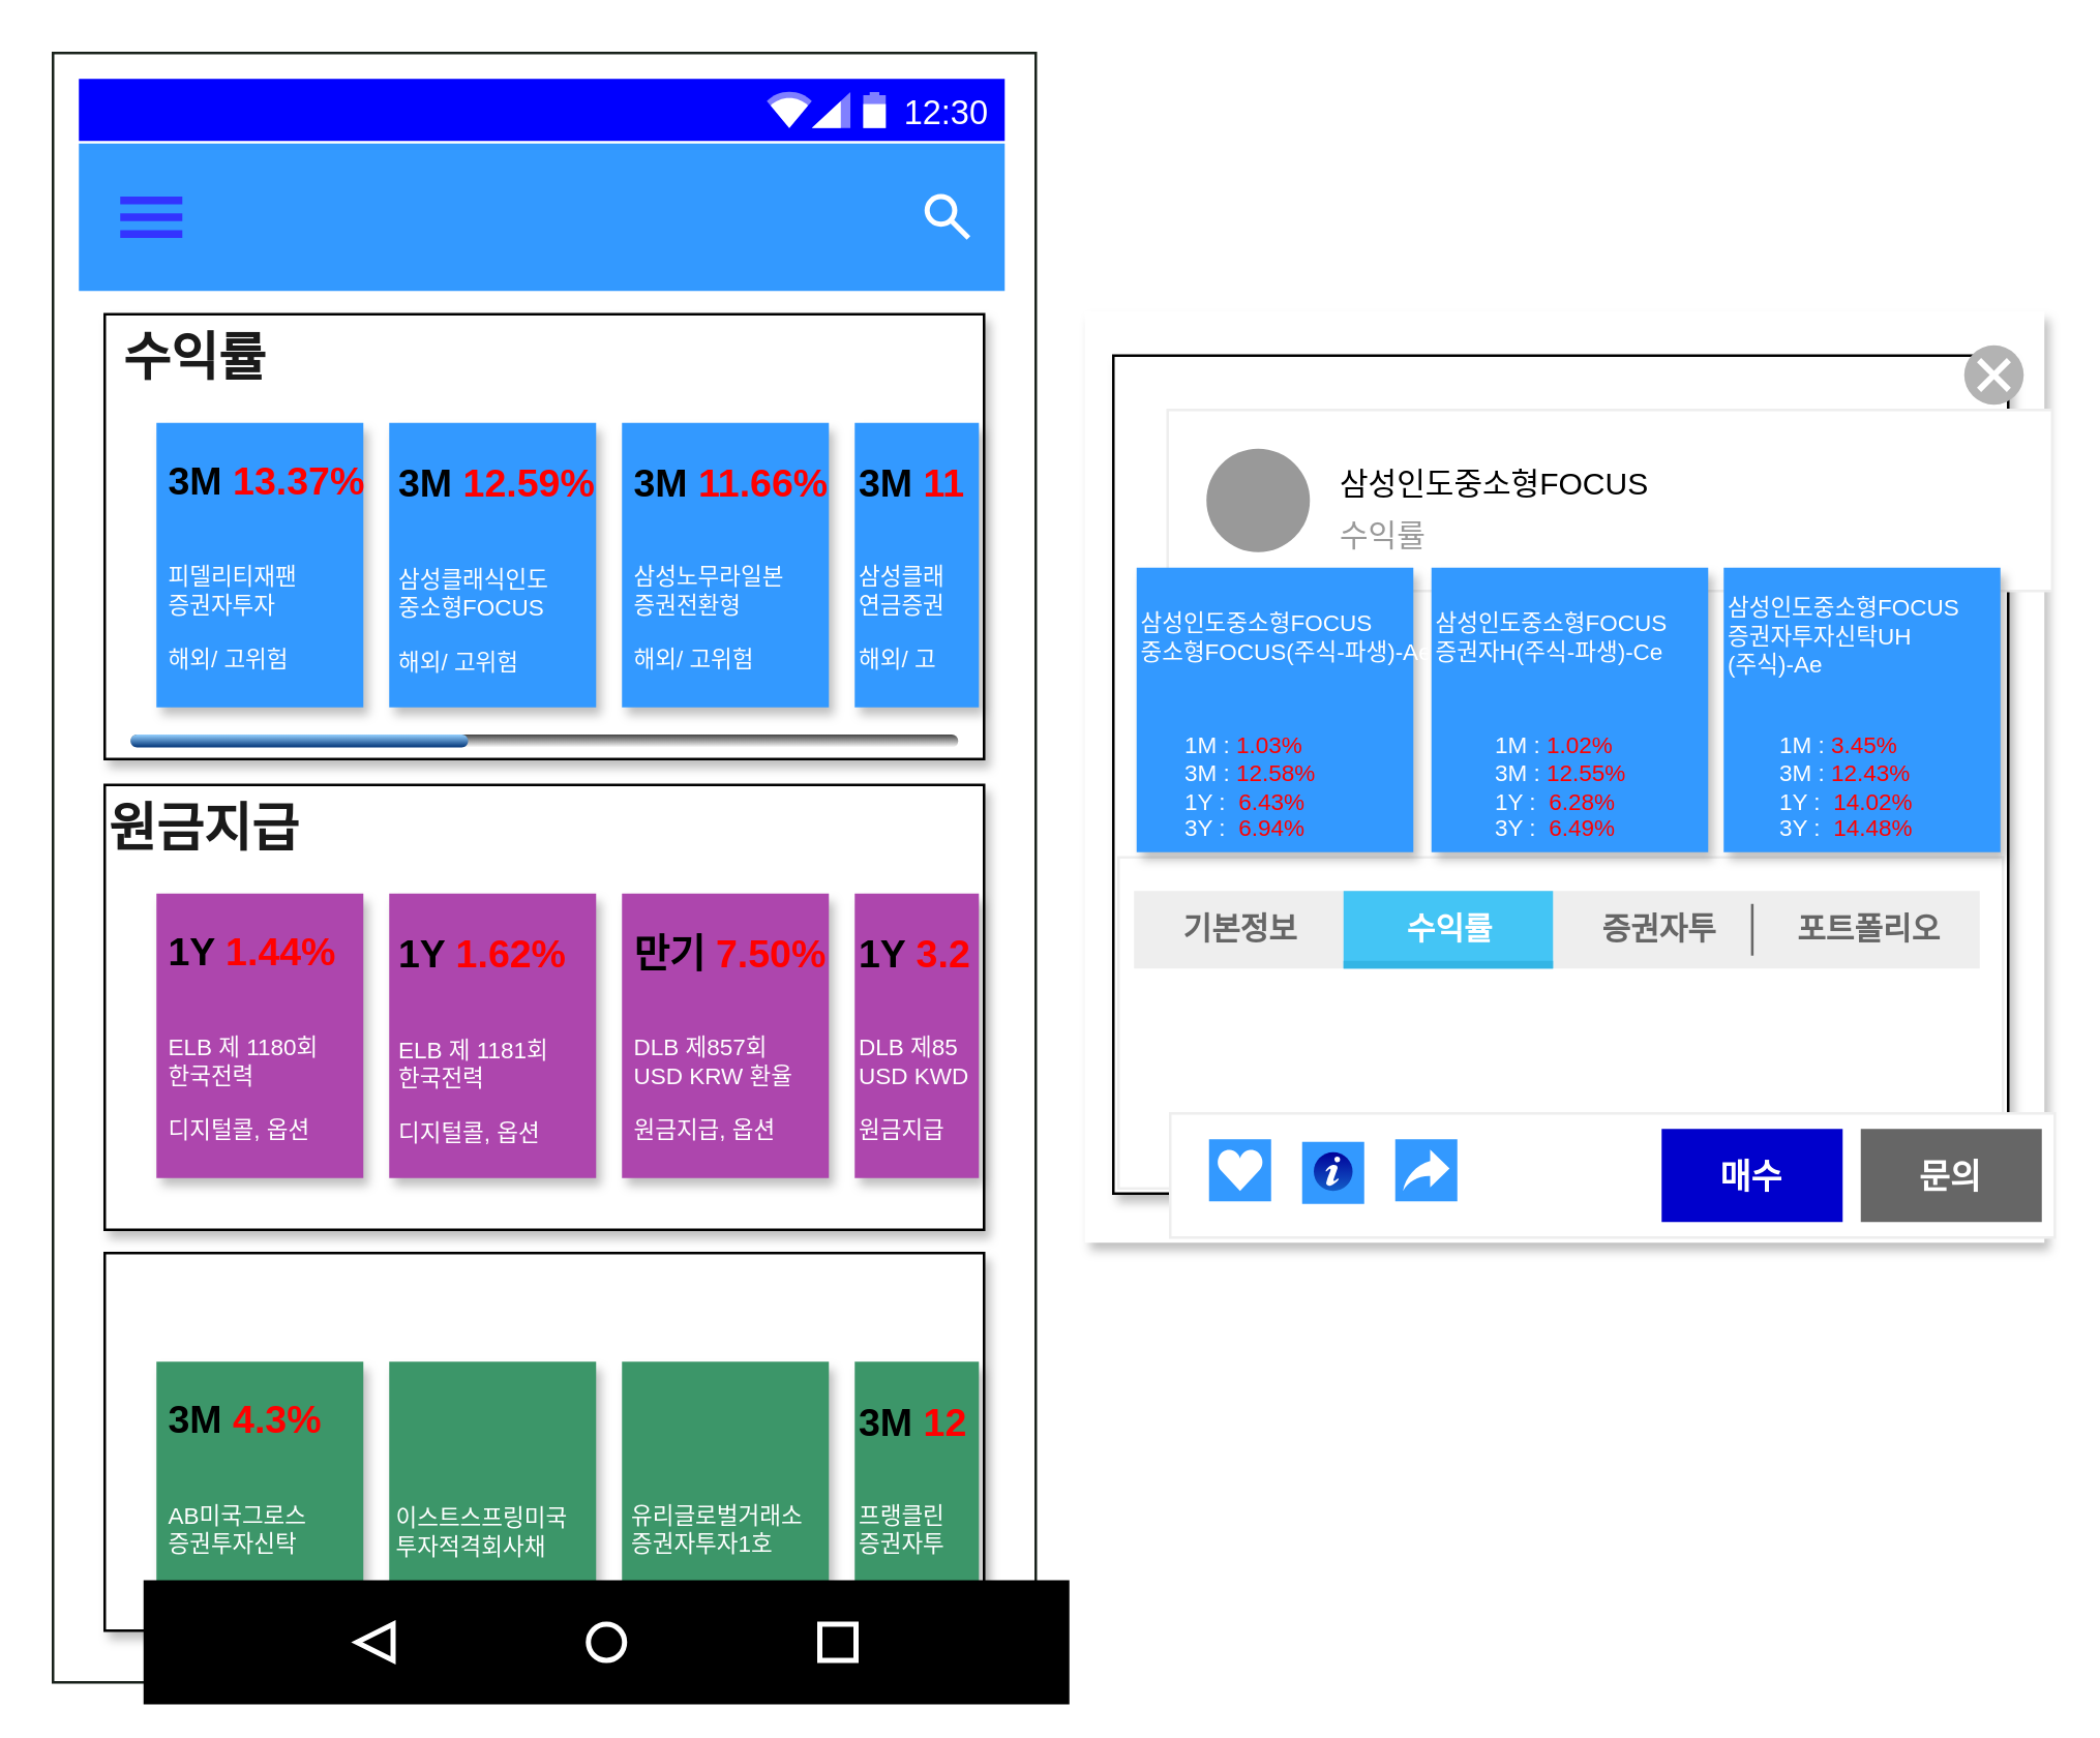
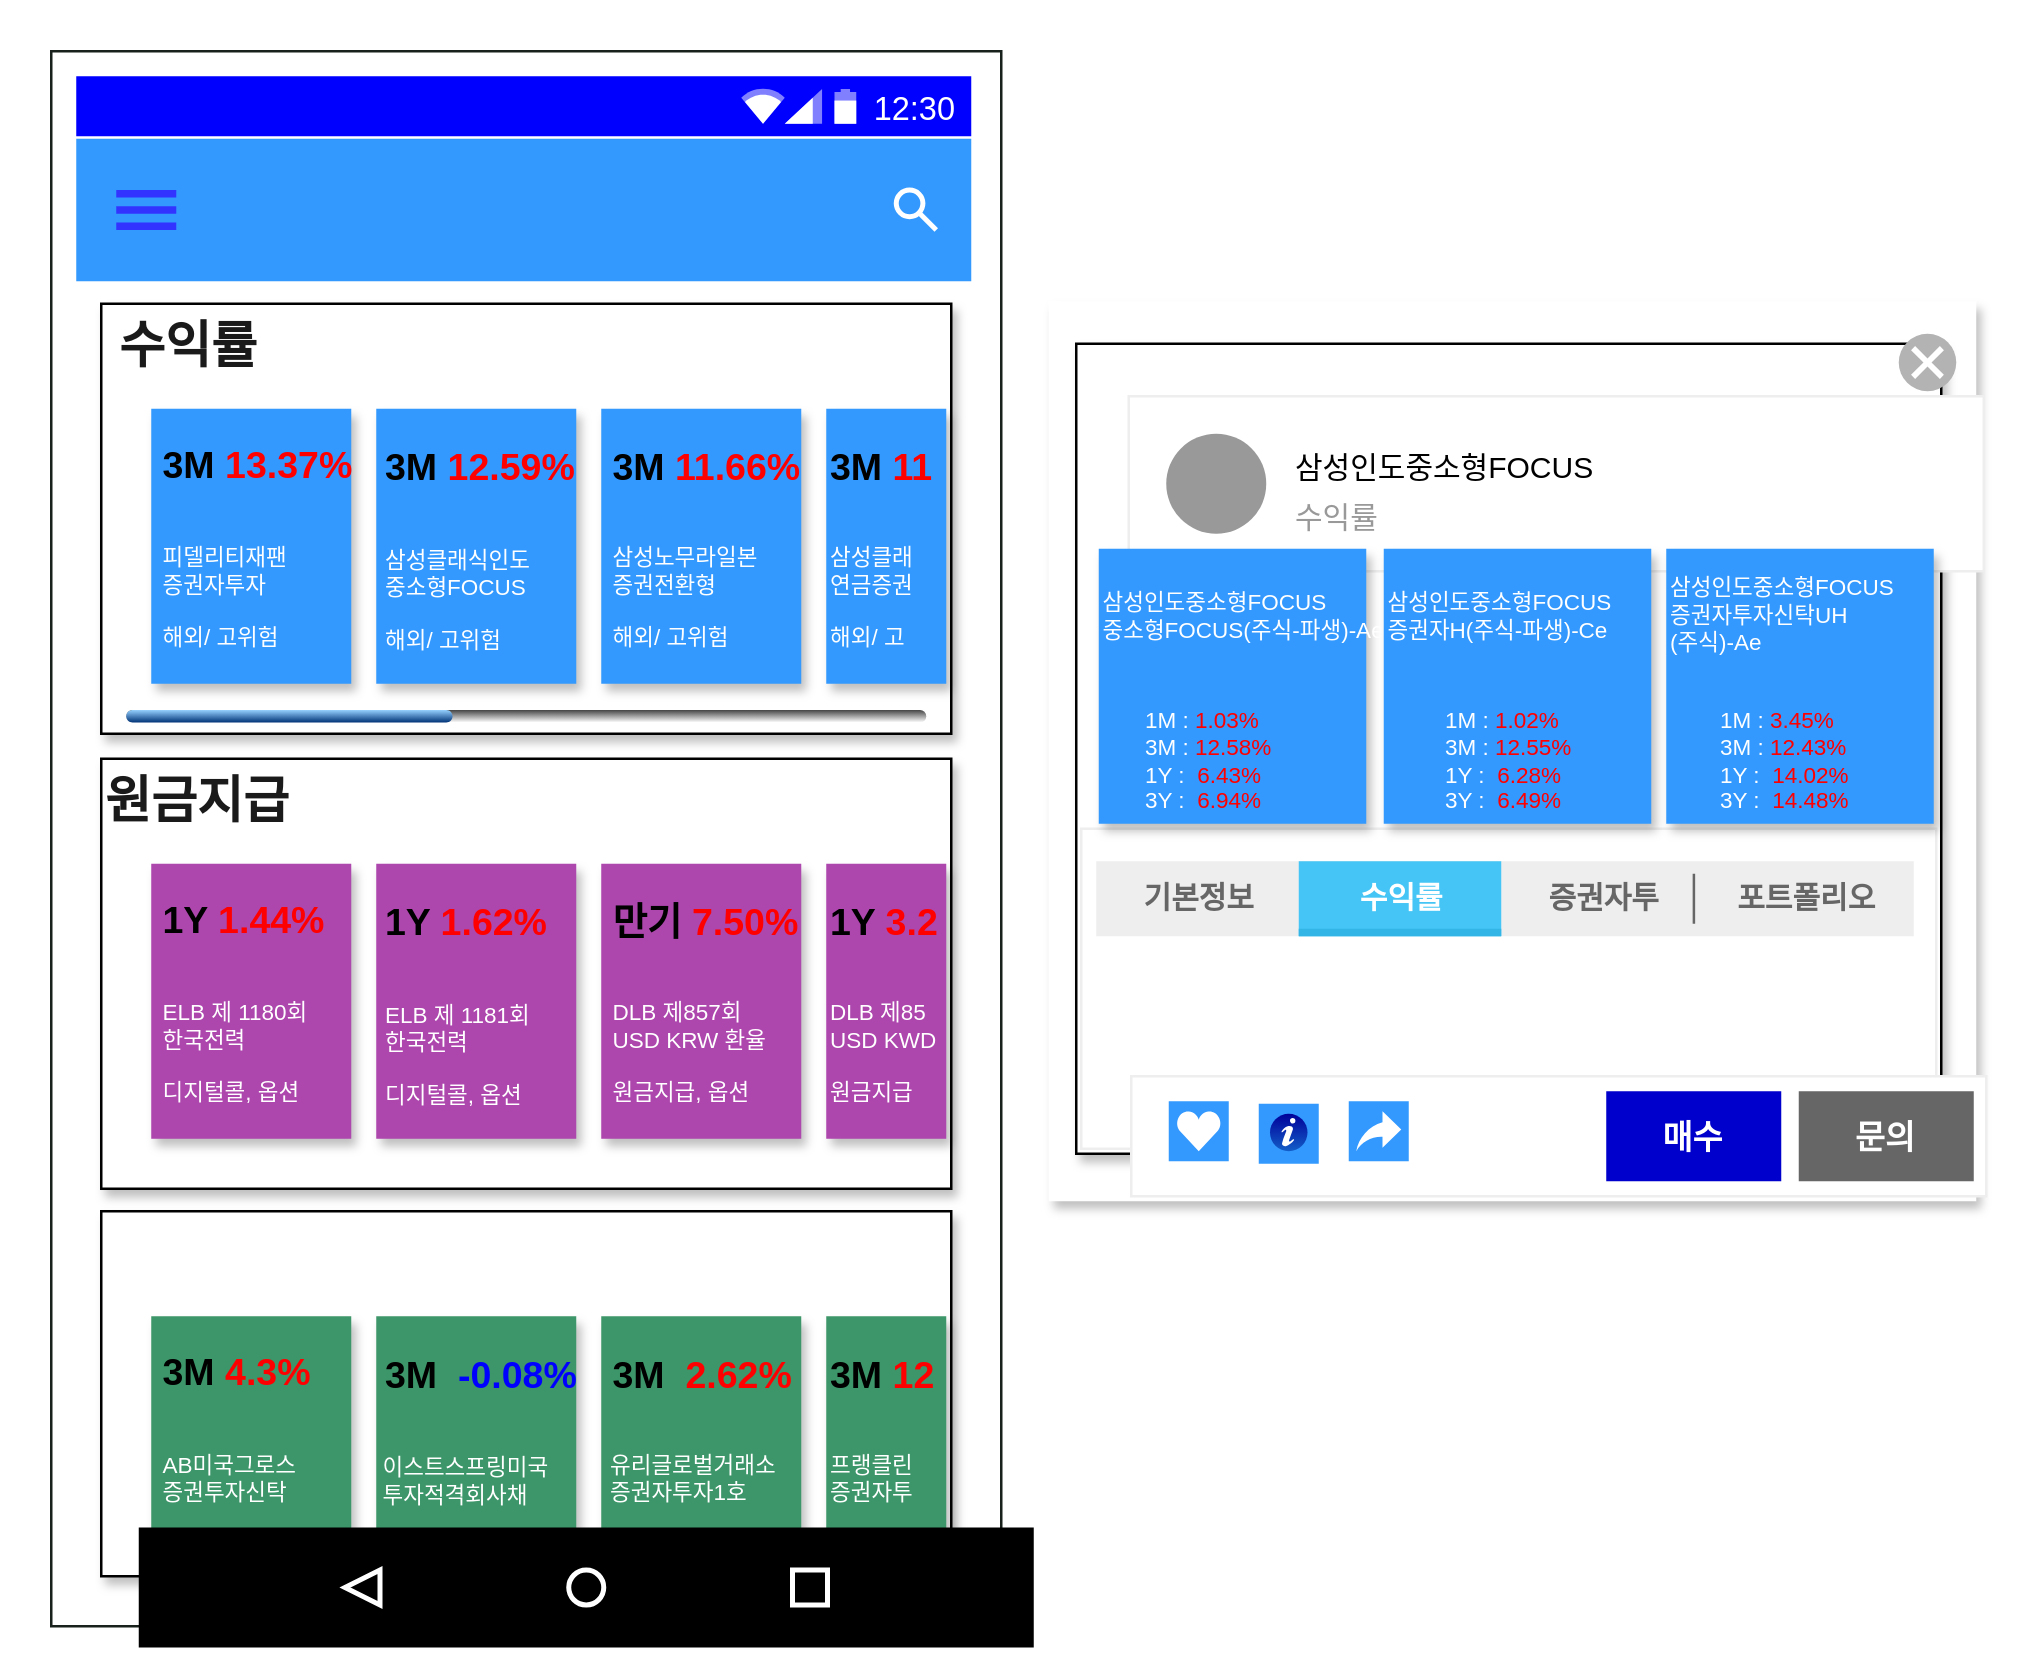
+ <mxCell id="47" value="&lt;font style=&quot;font-size: 15px&quot;&gt;3M&lt;/font&gt;&lt;font color=&quot;#ff0000&quot; style=&quot;font-size: 15px&quot;&gt;&amp;nbsp; &lt;/font&gt;&lt;font style=&quot;font-size: 15px&quot; color=&quot;#0000ff&quot;&gt;-0.08%&lt;/font&gt;" style="text;strokeColor=none;fillColor=none;html=1;fontSize=15;fontStyle=1;verticalAlign=middle;align=left;" parent="1" vertex="1"><mxGeometry x="151.5" y="538.5" width="77" height="20" as="geometry" /></mxCell>
+ <mxCell id="48" value="&lt;font style=&quot;font-size: 15px&quot;&gt;3M&lt;/font&gt;&lt;font color=&quot;#ff0000&quot; style=&quot;font-size: 15px&quot;&gt;&amp;nbsp; 2.62%&lt;/font&gt;" style="text;strokeColor=none;fillColor=none;html=1;fontSize=15;fontStyle=1;verticalAlign=middle;align=left;" parent="1" vertex="1"><mxGeometry x="243" y="538.5" width="77" height="20" as="geometry" /></mxCell>
